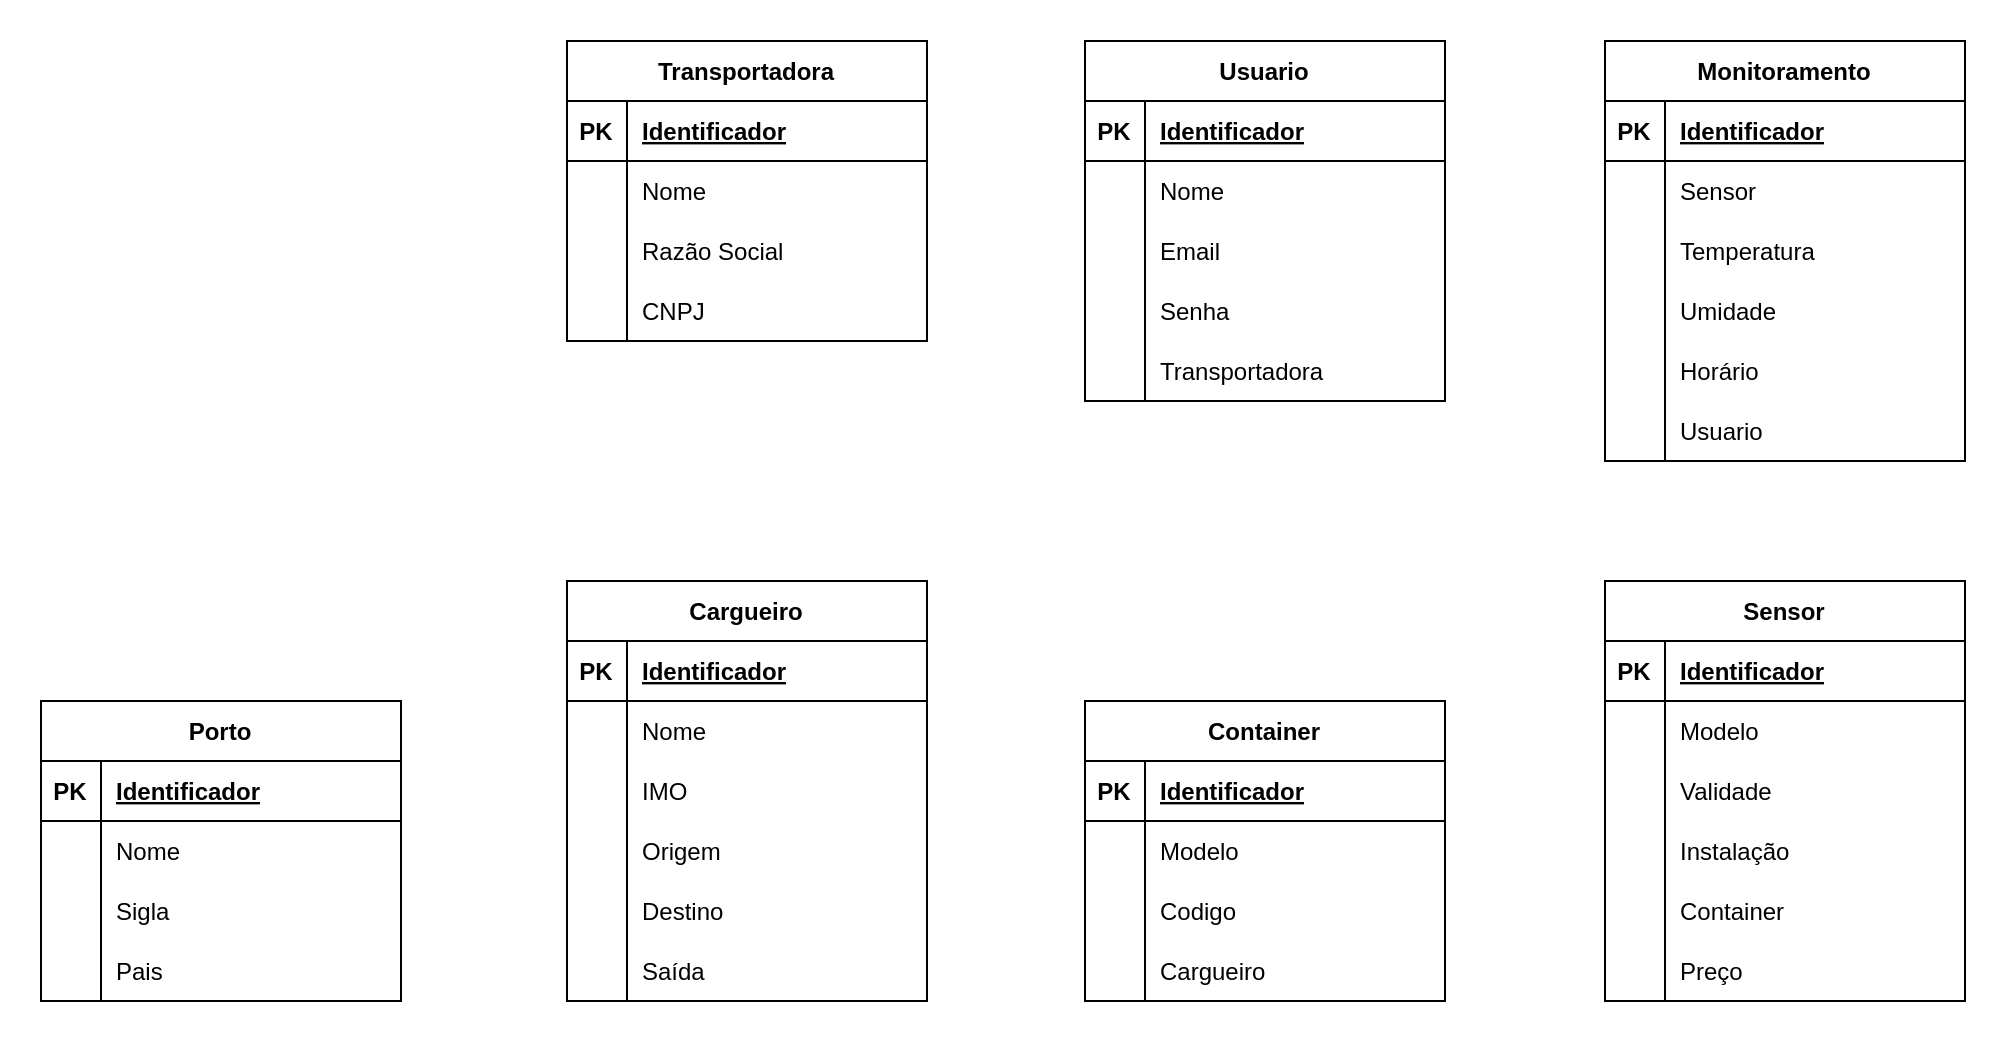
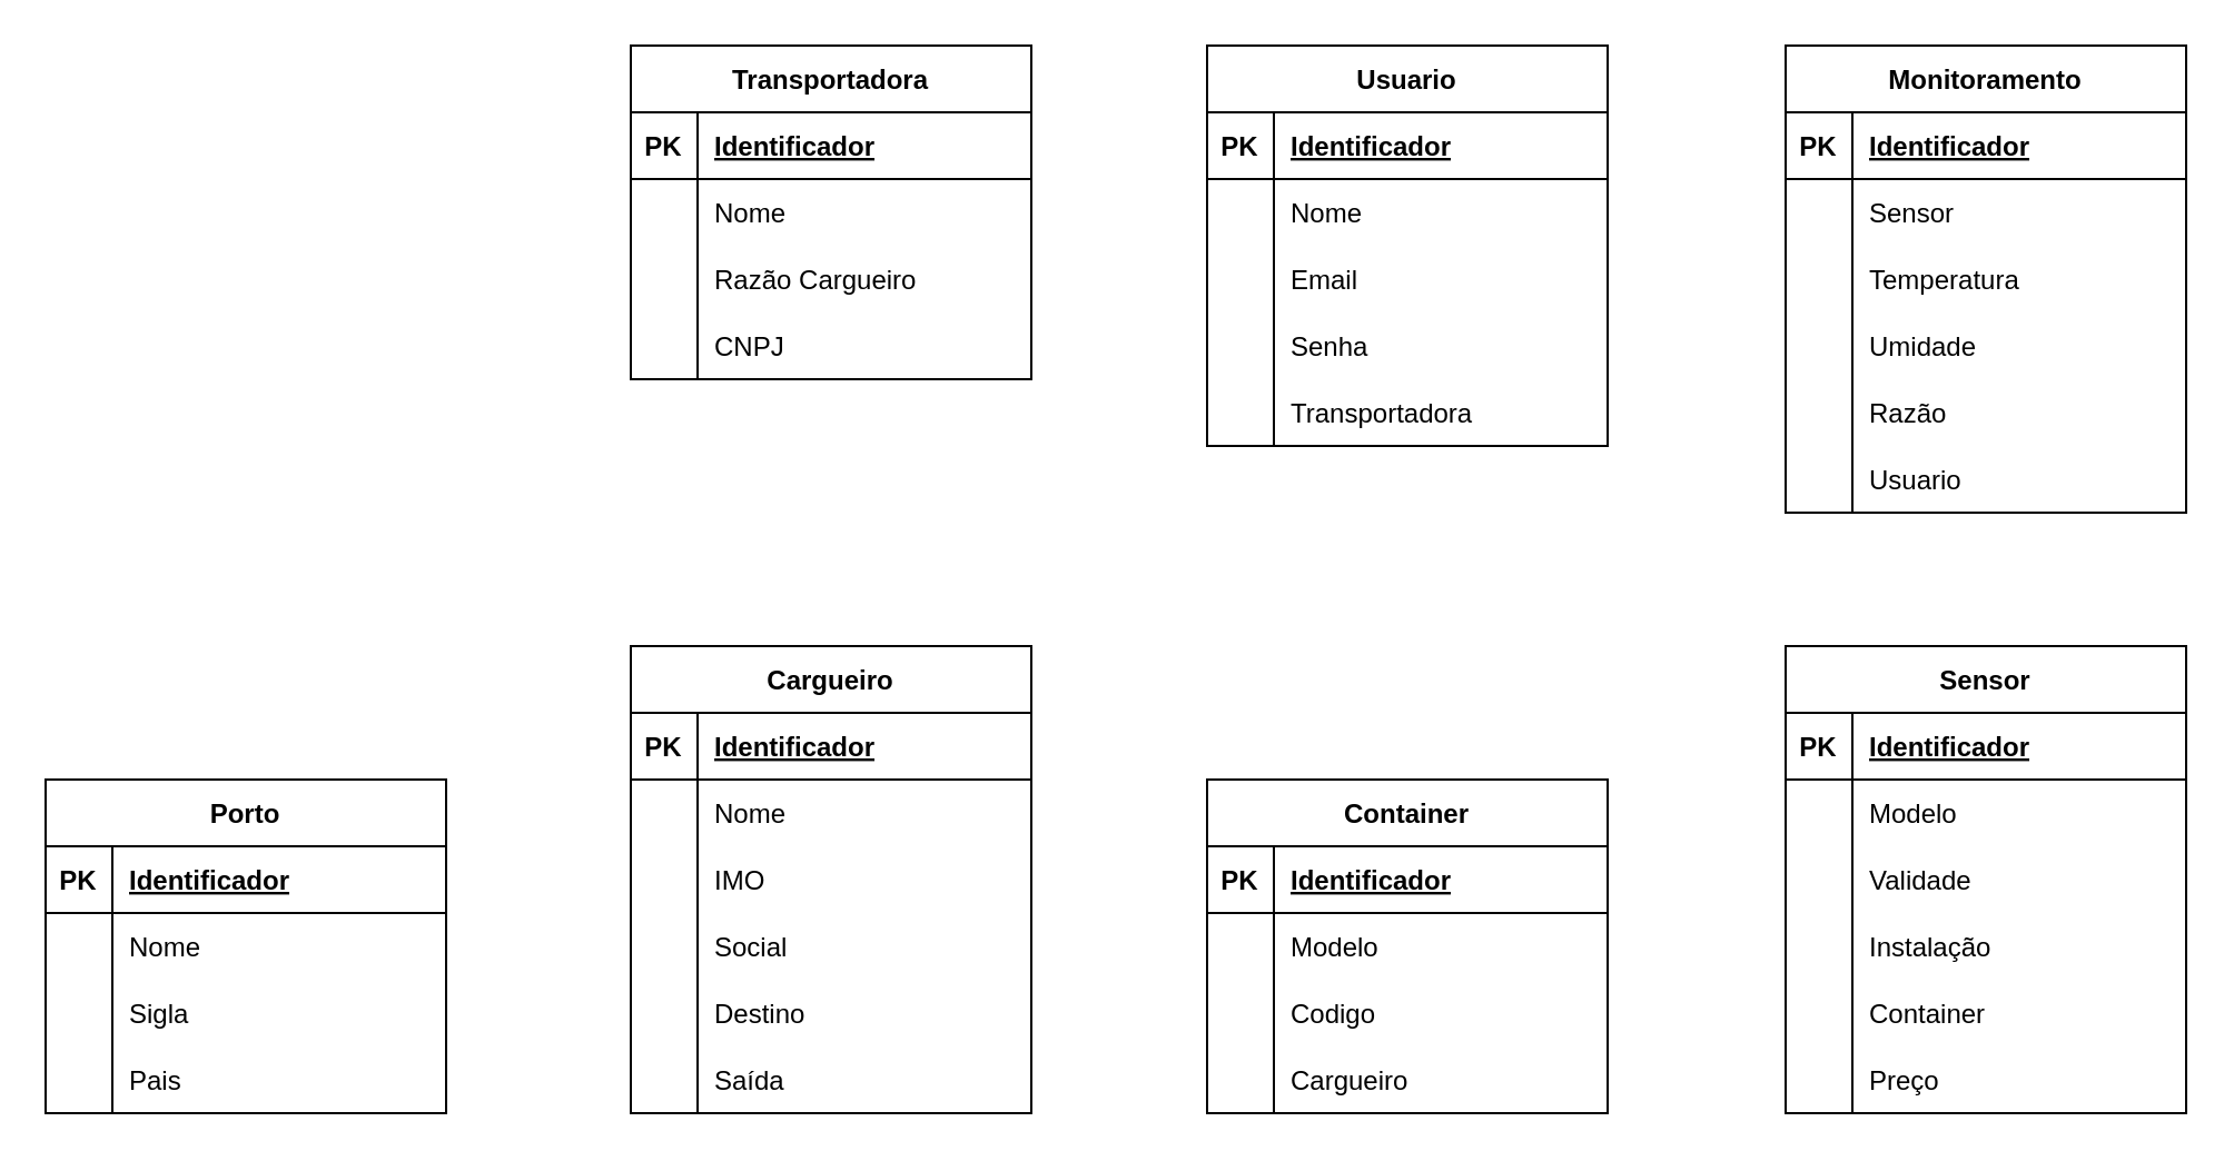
- <mxCell id="11" value="Razão Social" style="shape=partialRectangle;connectable=0;fillColor=none;top=0;left=0;bottom=0;right=0;align=left;spacingLeft=6;overflow=hidden;" parent="9" vertex="1"><mxGeometry x="30" width="150" height="30" as="geometry"><mxRectangle width="150" height="30" as="alternateBounds" /></mxGeometry></mxCell>
+ <mxCell id="11" value="Razão Cargueiro" style="shape=partialRectangle;connectable=0;fillColor=none;top=0;left=0;bottom=0;right=0;align=left;spacingLeft=6;overflow=hidden;" parent="9" vertex="1"><mxGeometry x="30" width="150" height="30" as="geometry"><mxRectangle width="150" height="30" as="alternateBounds" /></mxGeometry></mxCell>
- <mxCell id="110" value="Horário" style="shape=partialRectangle;connectable=0;fillColor=none;top=0;left=0;bottom=0;right=0;align=left;spacingLeft=6;overflow=hidden;" parent="108" vertex="1"><mxGeometry x="30" width="150" height="30" as="geometry"><mxRectangle width="150" height="30" as="alternateBounds" /></mxGeometry></mxCell>
+ <mxCell id="110" value="Razão" style="shape=partialRectangle;connectable=0;fillColor=none;top=0;left=0;bottom=0;right=0;align=left;spacingLeft=6;overflow=hidden;" parent="108" vertex="1"><mxGeometry x="30" width="150" height="30" as="geometry"><mxRectangle width="150" height="30" as="alternateBounds" /></mxGeometry></mxCell>
- <mxCell id="56" value="Origem" style="shape=partialRectangle;connectable=0;fillColor=none;top=0;left=0;bottom=0;right=0;align=left;spacingLeft=6;overflow=hidden;" parent="54" vertex="1"><mxGeometry x="30" width="150" height="30" as="geometry"><mxRectangle width="150" height="30" as="alternateBounds" /></mxGeometry></mxCell>
+ <mxCell id="56" value="Social" style="shape=partialRectangle;connectable=0;fillColor=none;top=0;left=0;bottom=0;right=0;align=left;spacingLeft=6;overflow=hidden;" parent="54" vertex="1"><mxGeometry x="30" width="150" height="30" as="geometry"><mxRectangle width="150" height="30" as="alternateBounds" /></mxGeometry></mxCell>
